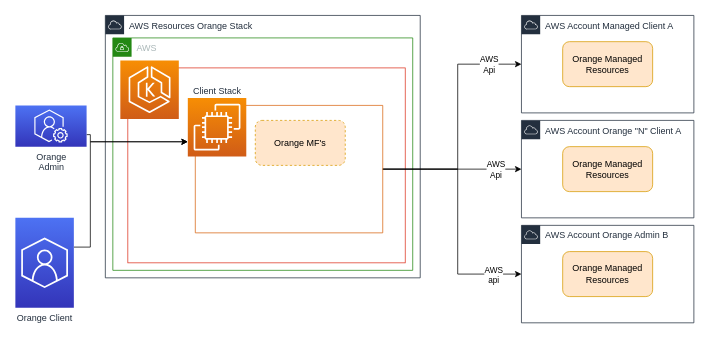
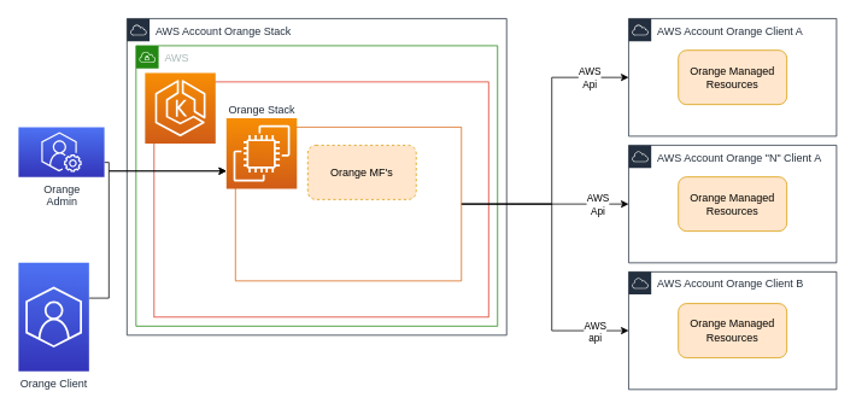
- <mxCell id="2" value="AWS Resources Orange Stack" style="points=[[0,0],[0.25,0],[0.5,0],[0.75,0],[1,0],[1,0.25],[1,0.5],[1,0.75],[1,1],[0.75,1],[0.5,1],[0.25,1],[0,1],[0,0.75],[0,0.5],[0,0.25]];outlineConnect=0;gradientColor=none;html=1;whiteSpace=wrap;fontSize=12;fontStyle=0;shape=mxgraph.aws4.group;grIcon=mxgraph.aws4.group_aws_cloud;strokeColor=#232F3E;fillColor=none;verticalAlign=top;align=left;spacingLeft=30;fontColor=#232F3E;dashed=0;" vertex="1" parent="1"><mxGeometry x="140" y="20" width="420" height="350" as="geometry" /></mxCell>
+ <mxCell id="2" value="AWS Account Orange Stack" style="points=[[0,0],[0.25,0],[0.5,0],[0.75,0],[1,0],[1,0.25],[1,0.5],[1,0.75],[1,1],[0.75,1],[0.5,1],[0.25,1],[0,1],[0,0.75],[0,0.5],[0,0.25]];outlineConnect=0;gradientColor=none;html=1;whiteSpace=wrap;fontSize=12;fontStyle=0;shape=mxgraph.aws4.group;grIcon=mxgraph.aws4.group_aws_cloud;strokeColor=#232F3E;fillColor=none;verticalAlign=top;align=left;spacingLeft=30;fontColor=#232F3E;dashed=0;" vertex="1" parent="1"><mxGeometry x="140" y="20" width="420" height="350" as="geometry" /></mxCell>
- <mxCell id="3" value="AWS Account Managed Client A" style="points=[[0,0],[0.25,0],[0.5,0],[0.75,0],[1,0],[1,0.25],[1,0.5],[1,0.75],[1,1],[0.75,1],[0.5,1],[0.25,1],[0,1],[0,0.75],[0,0.5],[0,0.25]];outlineConnect=0;gradientColor=none;html=1;whiteSpace=wrap;fontSize=12;fontStyle=0;shape=mxgraph.aws4.group;grIcon=mxgraph.aws4.group_aws_cloud;strokeColor=#232F3E;fillColor=none;verticalAlign=top;align=left;spacingLeft=30;fontColor=#232F3E;dashed=0;" vertex="1" parent="1"><mxGeometry x="695" y="20" width="230" height="130" as="geometry" /></mxCell>
+ <mxCell id="3" value="AWS Account Orange Client A" style="points=[[0,0],[0.25,0],[0.5,0],[0.75,0],[1,0],[1,0.25],[1,0.5],[1,0.75],[1,1],[0.75,1],[0.5,1],[0.25,1],[0,1],[0,0.75],[0,0.5],[0,0.25]];outlineConnect=0;gradientColor=none;html=1;whiteSpace=wrap;fontSize=12;fontStyle=0;shape=mxgraph.aws4.group;grIcon=mxgraph.aws4.group_aws_cloud;strokeColor=#232F3E;fillColor=none;verticalAlign=top;align=left;spacingLeft=30;fontColor=#232F3E;dashed=0;" vertex="1" parent="1"><mxGeometry x="695" y="20" width="230" height="130" as="geometry" /></mxCell>
- <mxCell id="23" value="Client Stack" style="points=[[0,0,0],[0.25,0,0],[0.5,0,0],[0.75,0,0],[1,0,0],[0,1,0],[0.25,1,0],[0.5,1,0],[0.75,1,0],[1,1,0],[0,0.25,0],[0,0.5,0],[0,0.75,0],[1,0.25,0],[1,0.5,0],[1,0.75,0]];outlineConnect=0;fontColor=#232F3E;gradientColor=#F78E04;gradientDirection=north;fillColor=#D05C17;strokeColor=#ffffff;dashed=0;verticalLabelPosition=top;verticalAlign=bottom;align=center;html=1;fontSize=12;fontStyle=0;aspect=fixed;shape=mxgraph.aws4.resourceIcon;resIcon=mxgraph.aws4.ec2;labelPosition=center;" vertex="1" parent="1"><mxGeometry x="250" y="130" width="78" height="78" as="geometry" /></mxCell>
+ <mxCell id="23" value="Orange Stack" style="points=[[0,0,0],[0.25,0,0],[0.5,0,0],[0.75,0,0],[1,0,0],[0,1,0],[0.25,1,0],[0.5,1,0],[0.75,1,0],[1,1,0],[0,0.25,0],[0,0.5,0],[0,0.75,0],[1,0.25,0],[1,0.5,0],[1,0.75,0]];outlineConnect=0;fontColor=#232F3E;gradientColor=#F78E04;gradientDirection=north;fillColor=#D05C17;strokeColor=#ffffff;dashed=0;verticalLabelPosition=top;verticalAlign=bottom;align=center;html=1;fontSize=12;fontStyle=0;aspect=fixed;shape=mxgraph.aws4.resourceIcon;resIcon=mxgraph.aws4.ec2;labelPosition=center;" vertex="1" parent="1"><mxGeometry x="250" y="130" width="78" height="78" as="geometry" /></mxCell>
- <mxCell id="14" value="AWS Account Orange Admin B" style="points=[[0,0],[0.25,0],[0.5,0],[0.75,0],[1,0],[1,0.25],[1,0.5],[1,0.75],[1,1],[0.75,1],[0.5,1],[0.25,1],[0,1],[0,0.75],[0,0.5],[0,0.25]];outlineConnect=0;gradientColor=none;html=1;whiteSpace=wrap;fontSize=12;fontStyle=0;shape=mxgraph.aws4.group;grIcon=mxgraph.aws4.group_aws_cloud;strokeColor=#232F3E;fillColor=none;verticalAlign=top;align=left;spacingLeft=30;fontColor=#232F3E;dashed=0;" vertex="1" parent="1"><mxGeometry x="695" y="300" width="230" height="130" as="geometry" /></mxCell>
+ <mxCell id="14" value="AWS Account Orange Client B" style="points=[[0,0],[0.25,0],[0.5,0],[0.75,0],[1,0],[1,0.25],[1,0.5],[1,0.75],[1,1],[0.75,1],[0.5,1],[0.25,1],[0,1],[0,0.75],[0,0.5],[0,0.25]];outlineConnect=0;gradientColor=none;html=1;whiteSpace=wrap;fontSize=12;fontStyle=0;shape=mxgraph.aws4.group;grIcon=mxgraph.aws4.group_aws_cloud;strokeColor=#232F3E;fillColor=none;verticalAlign=top;align=left;spacingLeft=30;fontColor=#232F3E;dashed=0;" vertex="1" parent="1"><mxGeometry x="695" y="300" width="230" height="130" as="geometry" /></mxCell>
